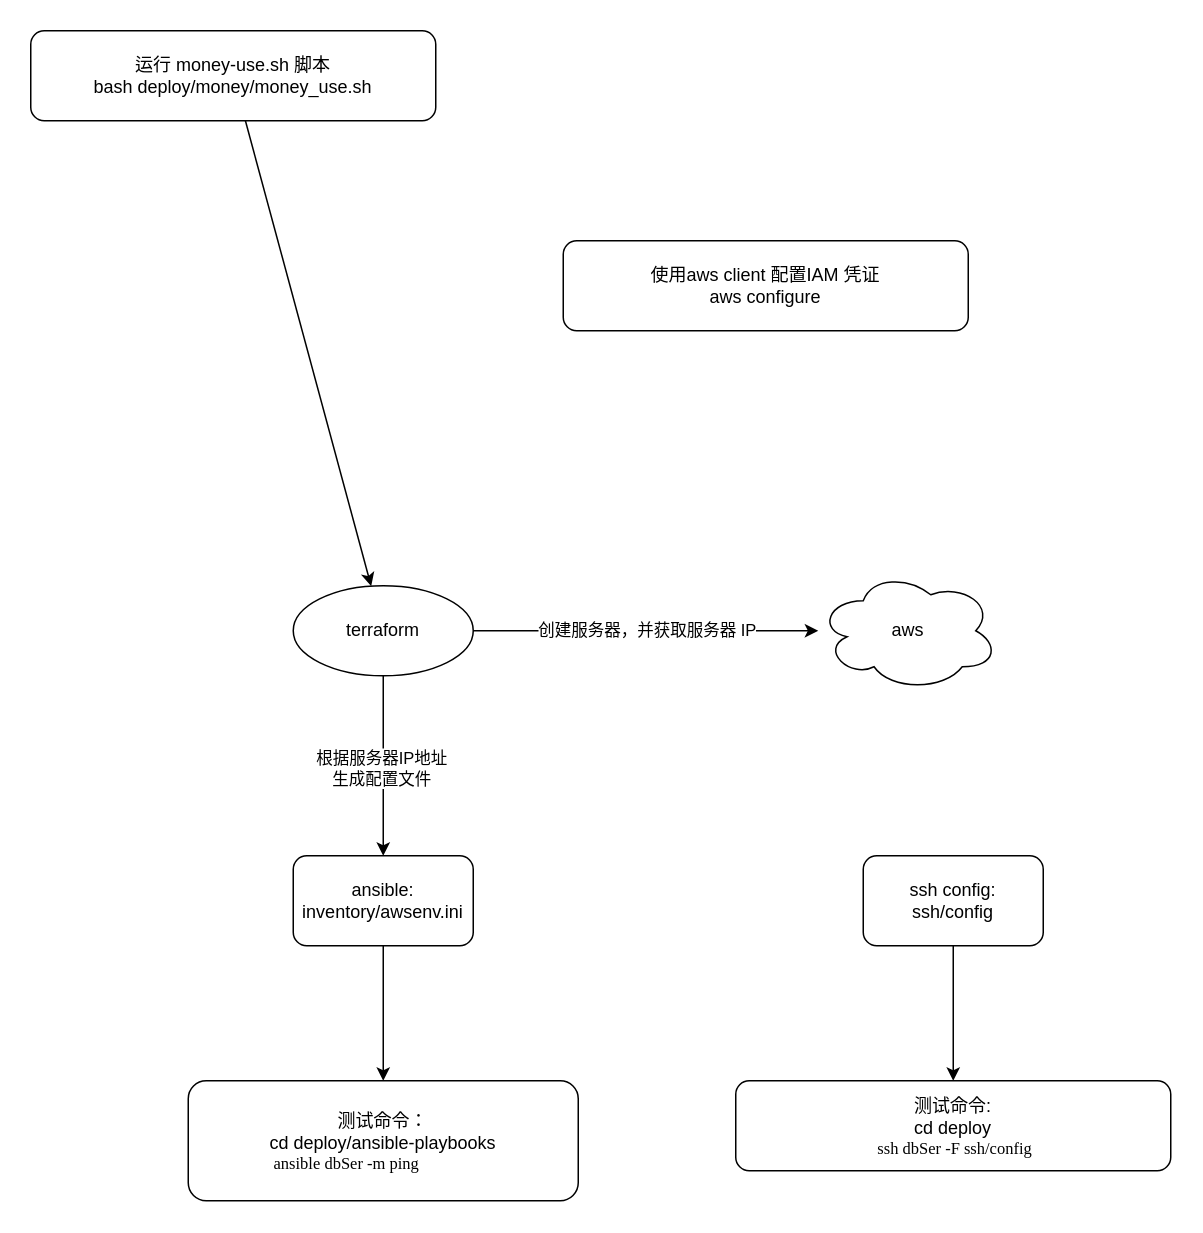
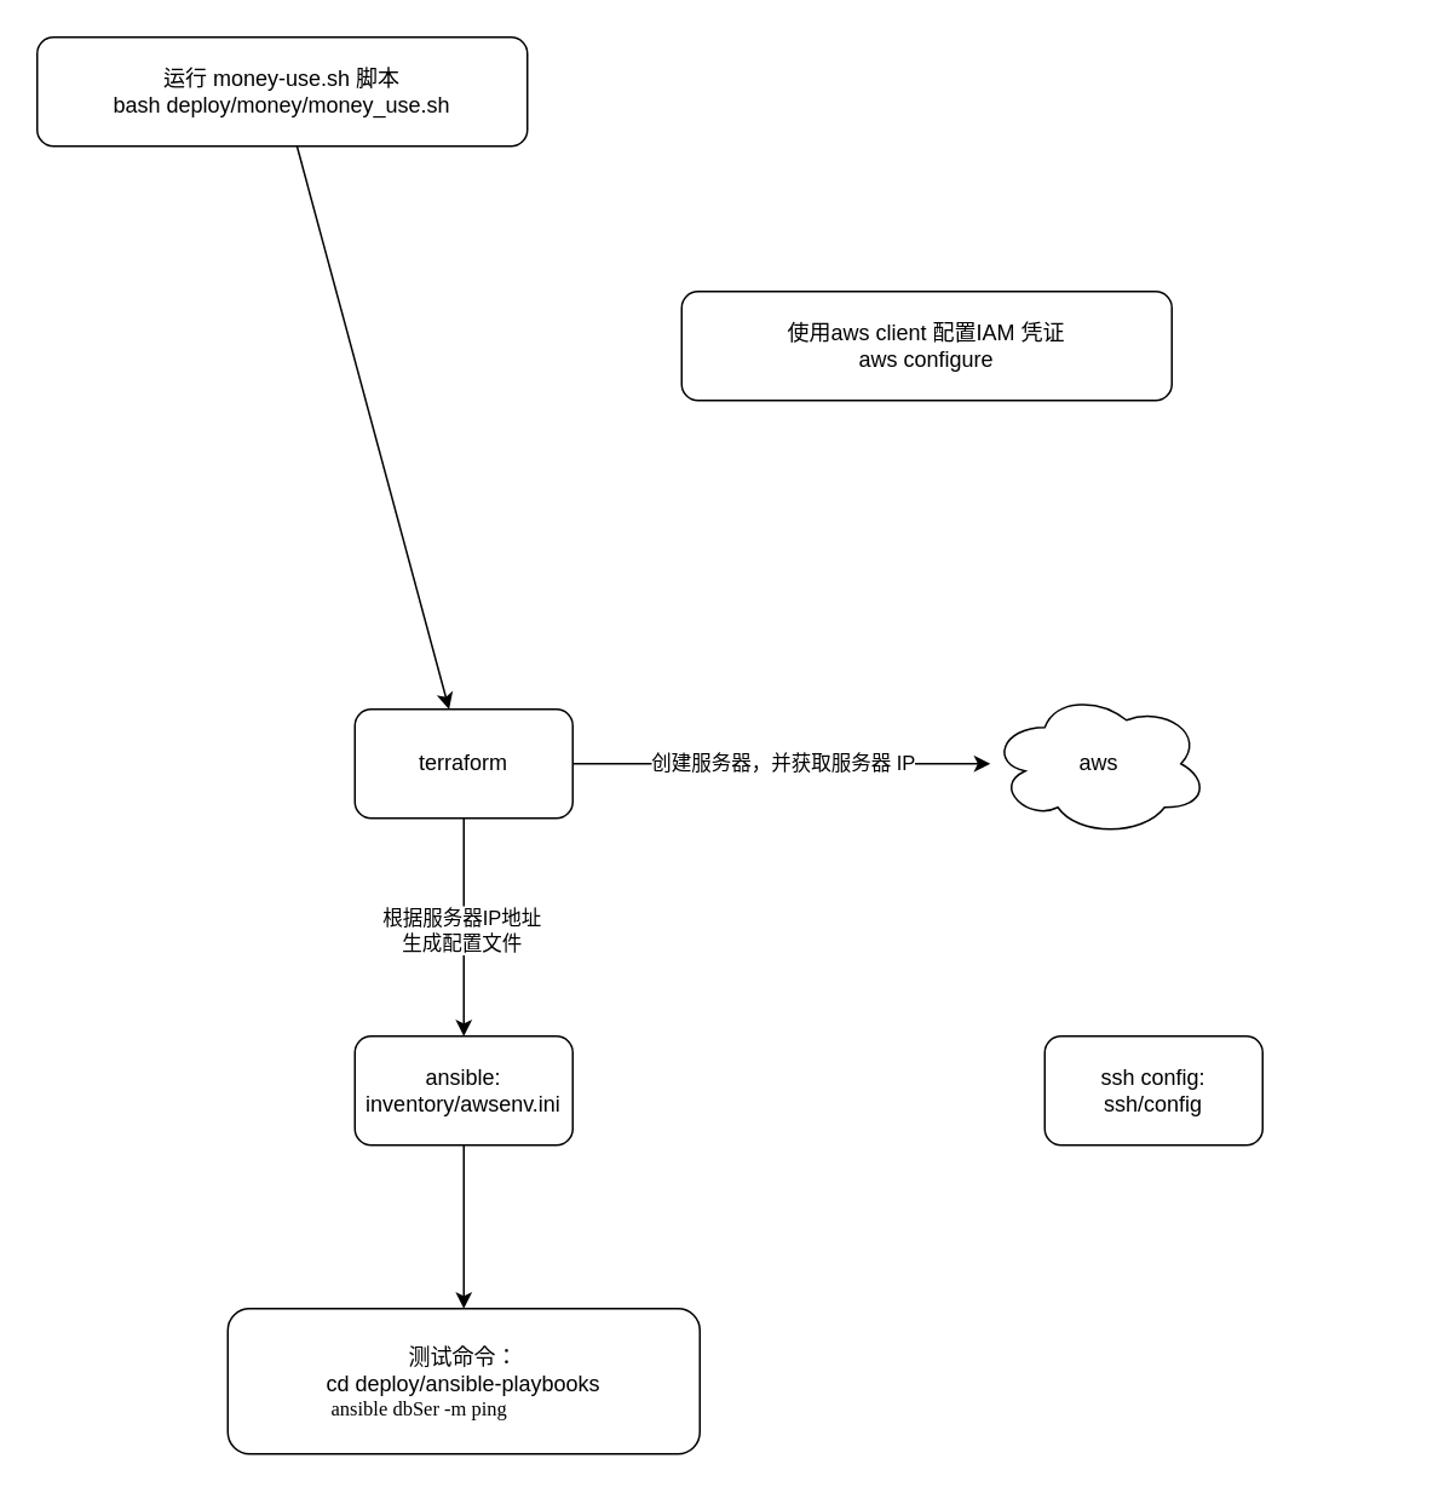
- <mxCell id="6" value="terraform" style="ellipse;whiteSpace=wrap;html=1;" parent="1" vertex="1"><mxGeometry x="195" y="390" width="120" height="60" as="geometry" /></mxCell>
+ <mxCell id="6" value="terraform" style="rounded=1;whiteSpace=wrap;html=1;" parent="1" vertex="1"><mxGeometry x="195" y="390" width="120" height="60" as="geometry" /></mxCell>
- <mxCell id="11" value="" style="edgeStyle=none;html=1;" parent="1" source="12" target="13" edge="1"><mxGeometry relative="1" as="geometry" /></mxCell>
- <mxCell id="13" value="测试命令:&lt;br&gt;cd deploy&lt;br&gt;&lt;p style=&quot;margin: 0px; font-variant-numeric: normal; font-variant-east-asian: normal; font-variant-alternates: normal; font-size-adjust: none; font-kerning: auto; font-optical-sizing: auto; font-feature-settings: normal; font-variation-settings: normal; font-variant-position: normal; font-variant-emoji: normal; font-stretch: normal; font-size: 11px; line-height: normal; font-family: Menlo; color: rgb(0, 0, 0); text-align: start;&quot; class=&quot;p1&quot;&gt;&lt;span style=&quot;font-variant-ligatures: no-common-ligatures;&quot; class=&quot;s1&quot;&gt;&lt;span class=&quot;Apple-converted-space&quot;&gt;&amp;nbsp;&lt;/span&gt;ssh dbSer -F ssh/config&lt;/span&gt;&lt;/p&gt;" style="rounded=1;whiteSpace=wrap;html=1;" parent="1" vertex="1"><mxGeometry x="490" y="720" width="290" height="60" as="geometry" /></mxCell>
